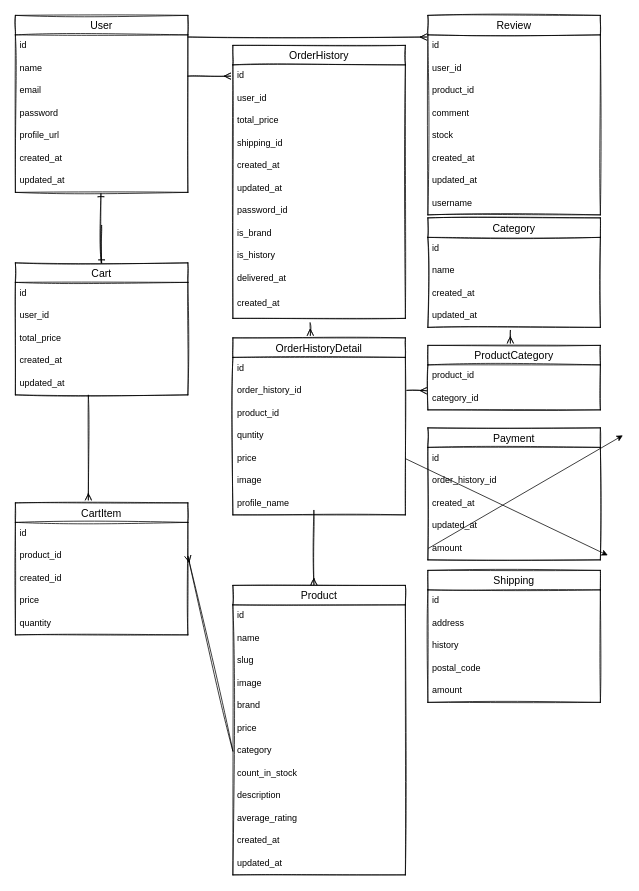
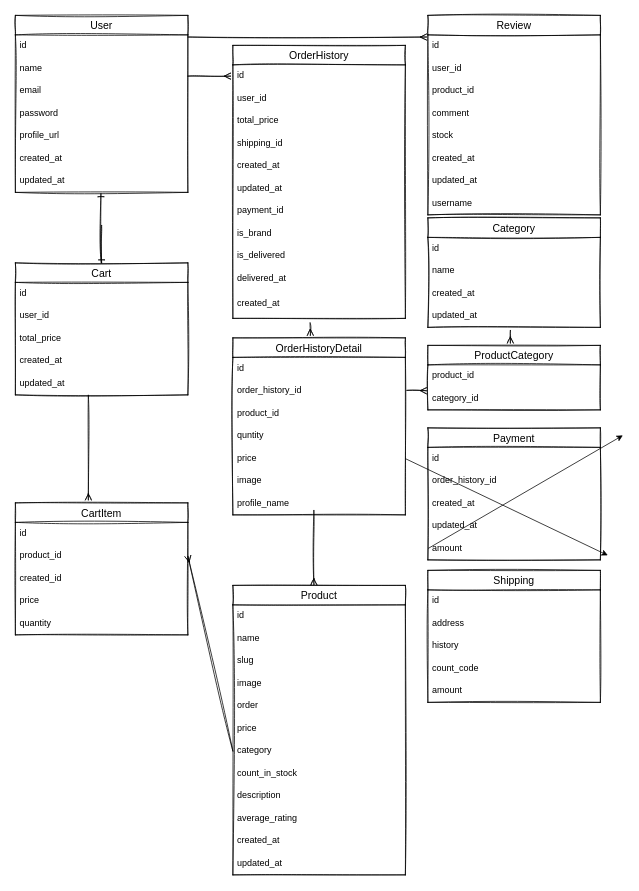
- <mxCell id="55" value="password_id" style="text;strokeColor=none;fillColor=none;spacingLeft=4;spacingRight=4;overflow=hidden;rotatable=0;points=[[0,0.5],[1,0.5]];portConstraint=eastwest;fontSize=12;sketch=1;" vertex="1" parent="48"><mxGeometry y="206" width="230" height="30" as="geometry" /></mxCell>
+ <mxCell id="55" value="payment_id" style="text;strokeColor=none;fillColor=none;spacingLeft=4;spacingRight=4;overflow=hidden;rotatable=0;points=[[0,0.5],[1,0.5]];portConstraint=eastwest;fontSize=12;sketch=1;" vertex="1" parent="48"><mxGeometry y="206" width="230" height="30" as="geometry" /></mxCell>
- <mxCell id="57" value="is_history" style="text;strokeColor=none;fillColor=none;spacingLeft=4;spacingRight=4;overflow=hidden;rotatable=0;points=[[0,0.5],[1,0.5]];portConstraint=eastwest;fontSize=12;sketch=1;" vertex="1" parent="48"><mxGeometry y="266" width="230" height="30" as="geometry" /></mxCell>
+ <mxCell id="57" value="is_delivered" style="text;strokeColor=none;fillColor=none;spacingLeft=4;spacingRight=4;overflow=hidden;rotatable=0;points=[[0,0.5],[1,0.5]];portConstraint=eastwest;fontSize=12;sketch=1;" vertex="1" parent="48"><mxGeometry y="266" width="230" height="30" as="geometry" /></mxCell>
- <mxCell id="92" value="postal_code" style="text;strokeColor=none;fillColor=none;spacingLeft=4;spacingRight=4;overflow=hidden;rotatable=0;points=[[0,0.5],[1,0.5]];portConstraint=eastwest;fontSize=12;sketch=1;" vertex="1" parent="88"><mxGeometry y="116" width="230" height="30" as="geometry" /></mxCell>
+ <mxCell id="92" value="count_code" style="text;strokeColor=none;fillColor=none;spacingLeft=4;spacingRight=4;overflow=hidden;rotatable=0;points=[[0,0.5],[1,0.5]];portConstraint=eastwest;fontSize=12;sketch=1;" vertex="1" parent="88"><mxGeometry y="116" width="230" height="30" as="geometry" /></mxCell>
- <mxCell id="15" value="brand" style="text;strokeColor=none;fillColor=none;spacingLeft=4;spacingRight=4;overflow=hidden;rotatable=0;points=[[0,0.5],[1,0.5]];portConstraint=eastwest;fontSize=12;sketch=1;" parent="10" vertex="1"><mxGeometry y="146" width="230" height="30" as="geometry" /></mxCell>
+ <mxCell id="15" value="order" style="text;strokeColor=none;fillColor=none;spacingLeft=4;spacingRight=4;overflow=hidden;rotatable=0;points=[[0,0.5],[1,0.5]];portConstraint=eastwest;fontSize=12;sketch=1;" parent="10" vertex="1"><mxGeometry y="146" width="230" height="30" as="geometry" /></mxCell>
